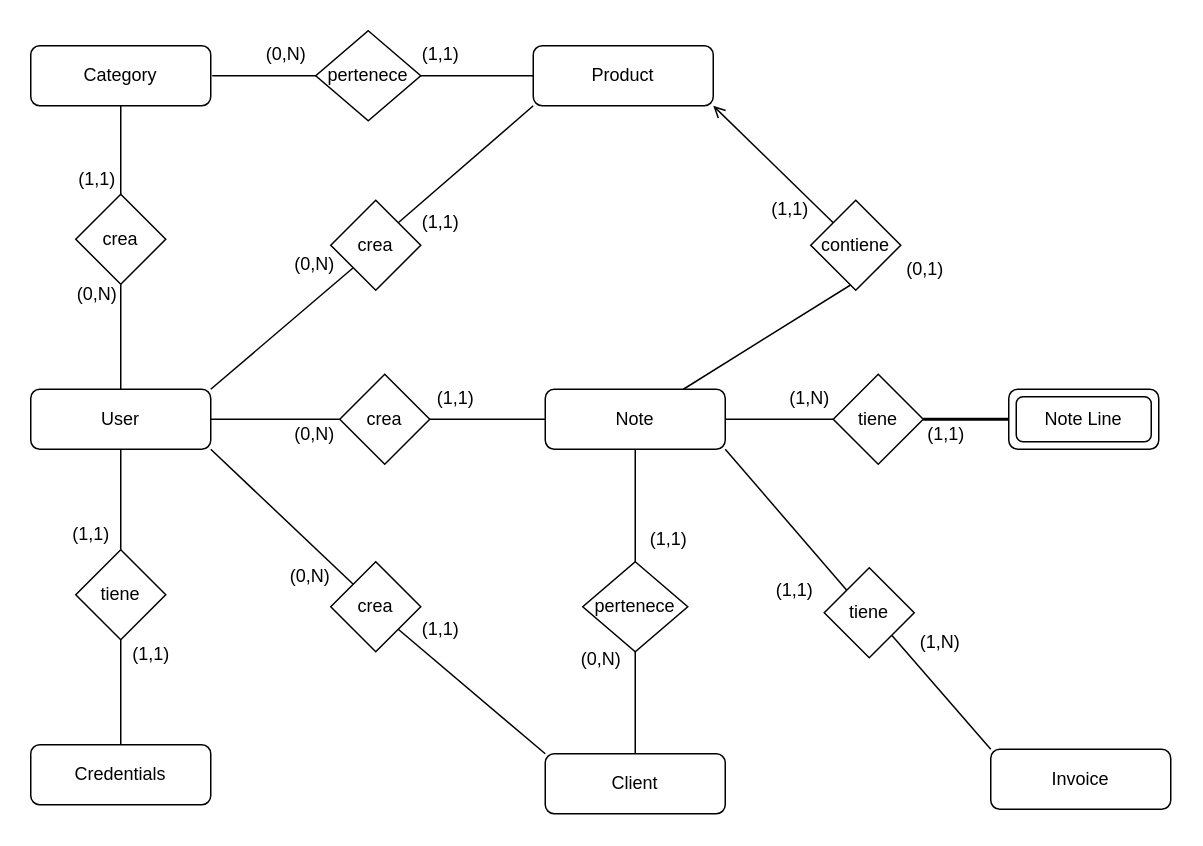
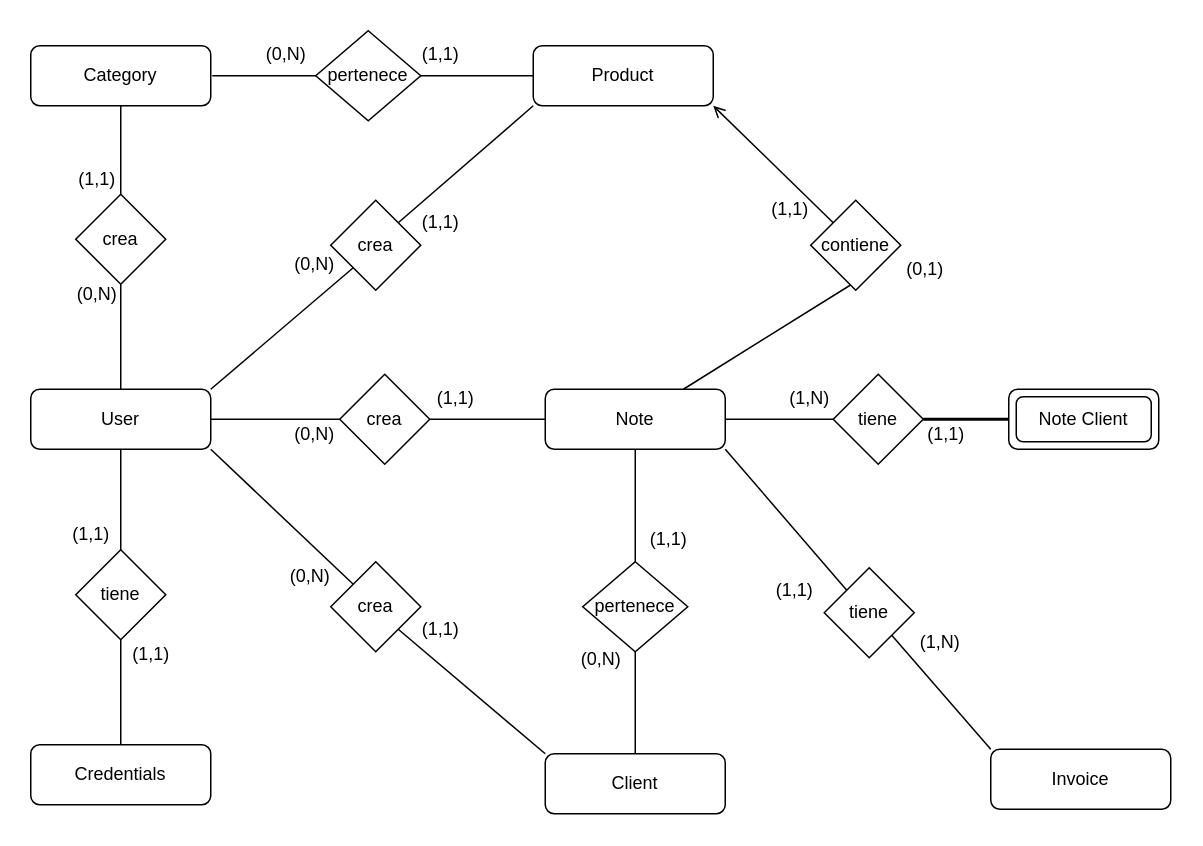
- <mxCell id="59" value="Note Line" style="shape=ext;margin=3;double=1;whiteSpace=wrap;html=1;align=center;gradientColor=#ffffff;rounded=1;" parent="1" vertex="1"><mxGeometry x="672" y="259" width="100" height="40" as="geometry" /></mxCell>
+ <mxCell id="59" value="Note Client" style="shape=ext;margin=3;double=1;whiteSpace=wrap;html=1;align=center;gradientColor=#ffffff;rounded=1;" parent="1" vertex="1"><mxGeometry x="672" y="259" width="100" height="40" as="geometry" /></mxCell>
